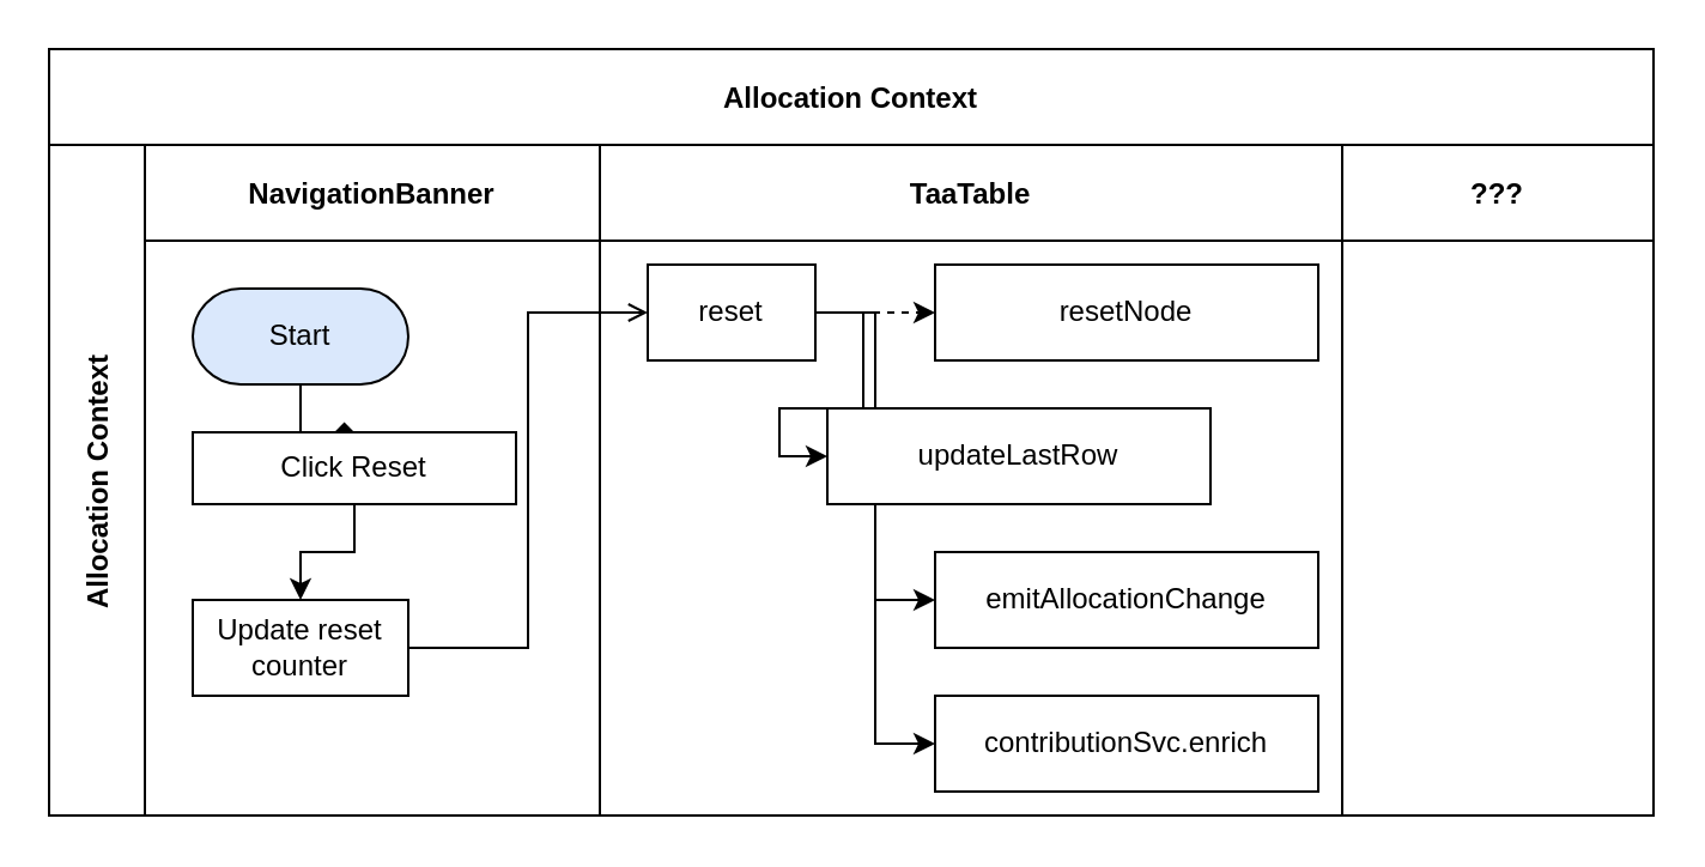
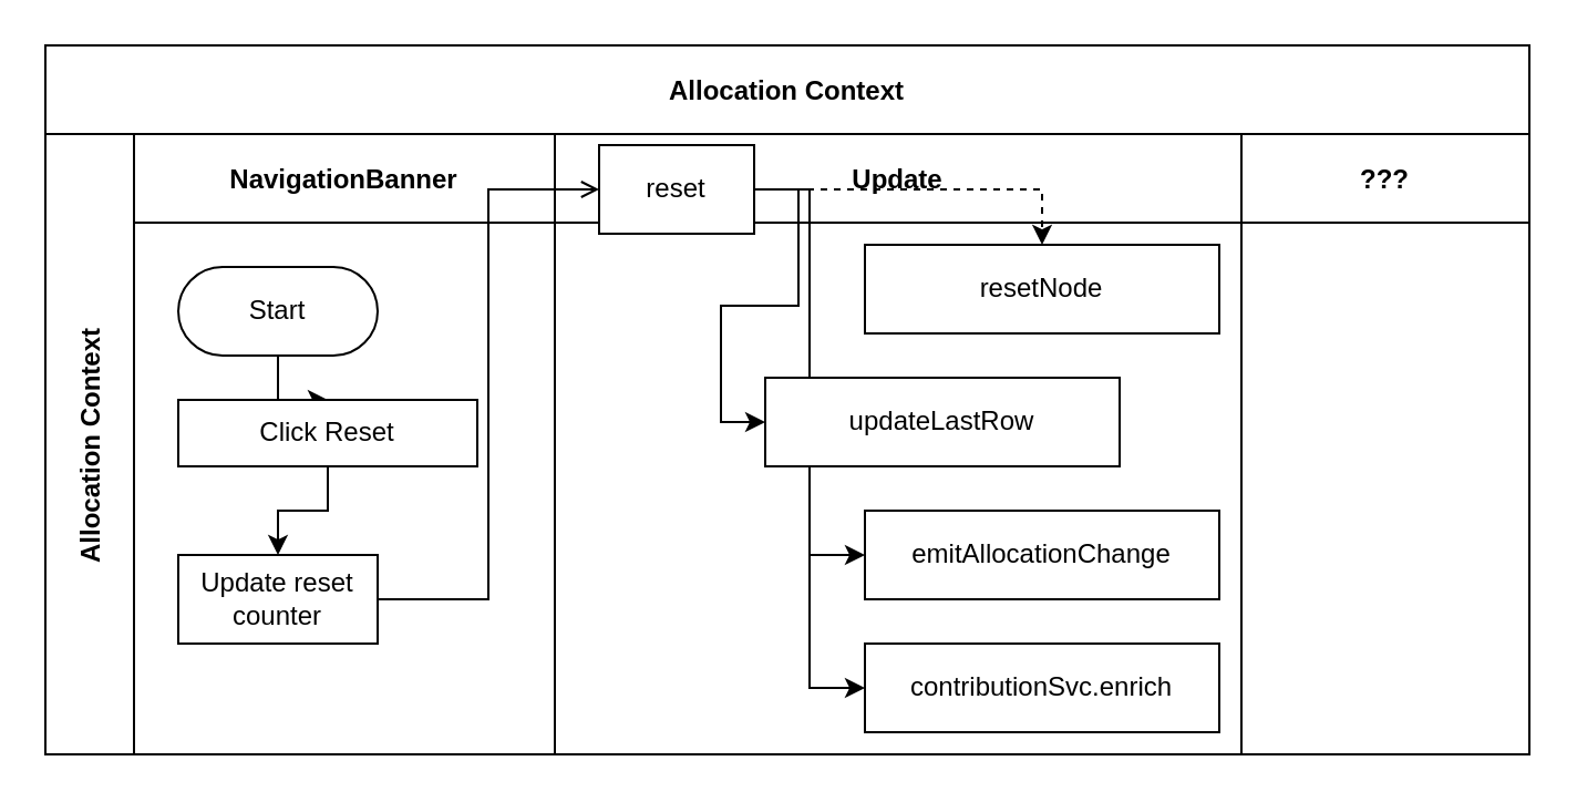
- <mxCell id="10" value="TaaTable" style="swimlane;swimlaneHead=0;swimlaneBody=0;connectable=0;fillColor=none;startSize=40;collapsible=0;recursiveResize=0;expand=0;fontStyle=1;" parent="3" vertex="1"><mxGeometry x="230" width="310" height="280" as="geometry"><mxRectangle width="310" height="280" as="alternateBounds" /></mxGeometry></mxCell>
+ <mxCell id="10" value="Update" style="swimlane;swimlaneHead=0;swimlaneBody=0;connectable=0;fillColor=none;startSize=40;collapsible=0;recursiveResize=0;expand=0;fontStyle=1;" parent="3" vertex="1"><mxGeometry x="230" width="310" height="280" as="geometry"><mxRectangle width="310" height="280" as="alternateBounds" /></mxGeometry></mxCell>
- <mxCell id="15" value="reset" style="whiteSpace=wrap;html=1;rounded=0;" vertex="1" parent="10"><mxGeometry x="20" y="50" width="70" height="40" as="geometry" /></mxCell>
+ <mxCell id="15" value="reset" style="whiteSpace=wrap;html=1;rounded=0;" vertex="1" parent="10"><mxGeometry x="20" y="5" width="70" height="40" as="geometry" /></mxCell>
- <mxCell id="6" value="Start" style="rounded=1;whiteSpace=wrap;html=1;arcSize=50;fillColor=#dae8fc;" parent="4" vertex="1"><mxGeometry x="20" y="60" width="90" height="40" as="geometry" /></mxCell>
+ <mxCell id="6" value="Start" style="rounded=1;whiteSpace=wrap;html=1;arcSize=50;" parent="4" vertex="1"><mxGeometry x="20" y="60" width="90" height="40" as="geometry" /></mxCell>
- <mxCell id="5" style="edgeStyle=orthogonalEdgeStyle;rounded=0;orthogonalLoop=1;jettySize=auto;html=1;endArrow=diamond;" parent="4" source="6" target="8" edge="1"><mxGeometry relative="1" as="geometry" /></mxCell>
+ <mxCell id="5" style="edgeStyle=orthogonalEdgeStyle;rounded=0;orthogonalLoop=1;jettySize=auto;html=1;" parent="4" source="6" target="8" edge="1"><mxGeometry relative="1" as="geometry" /></mxCell>
